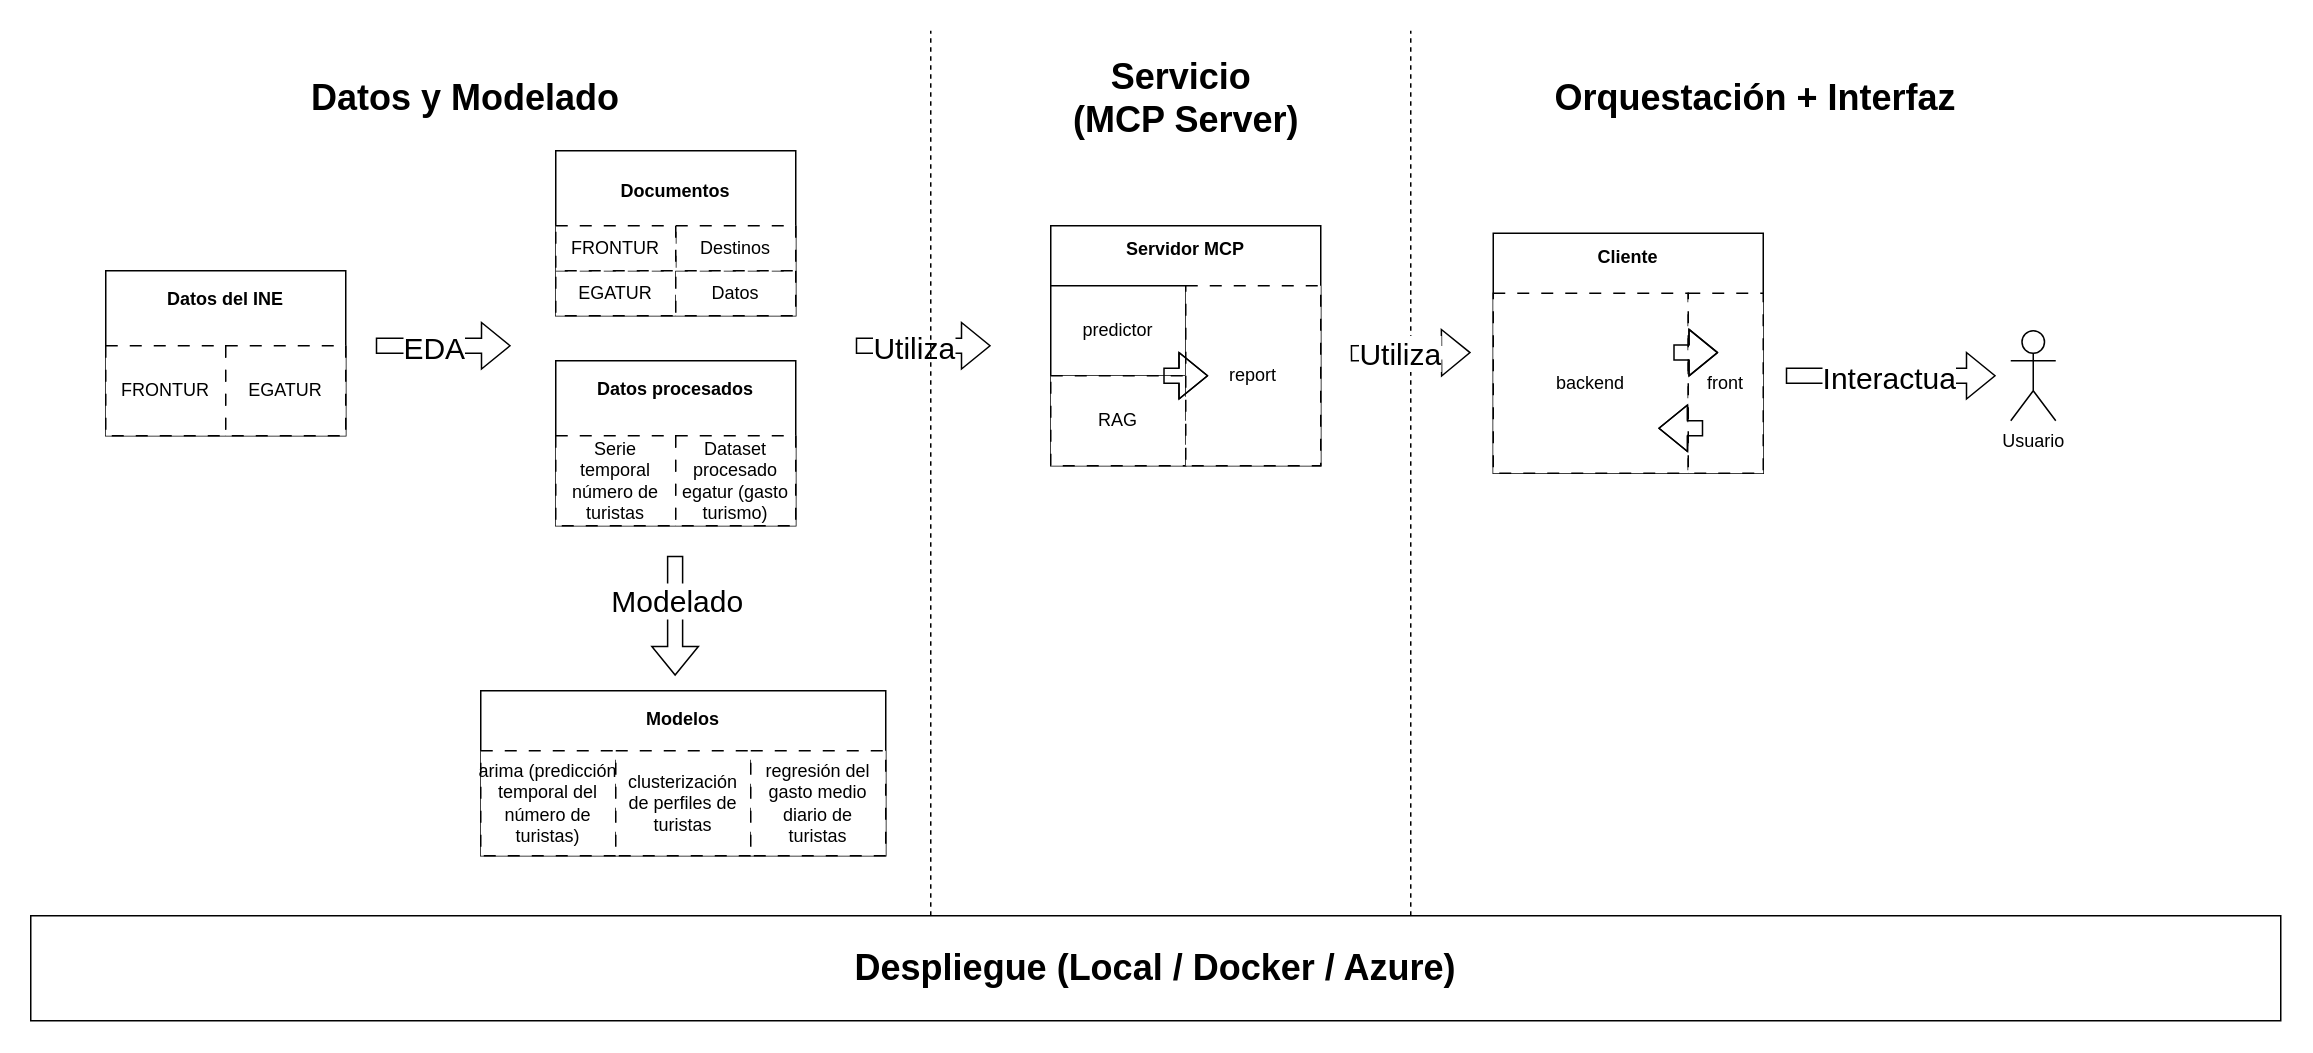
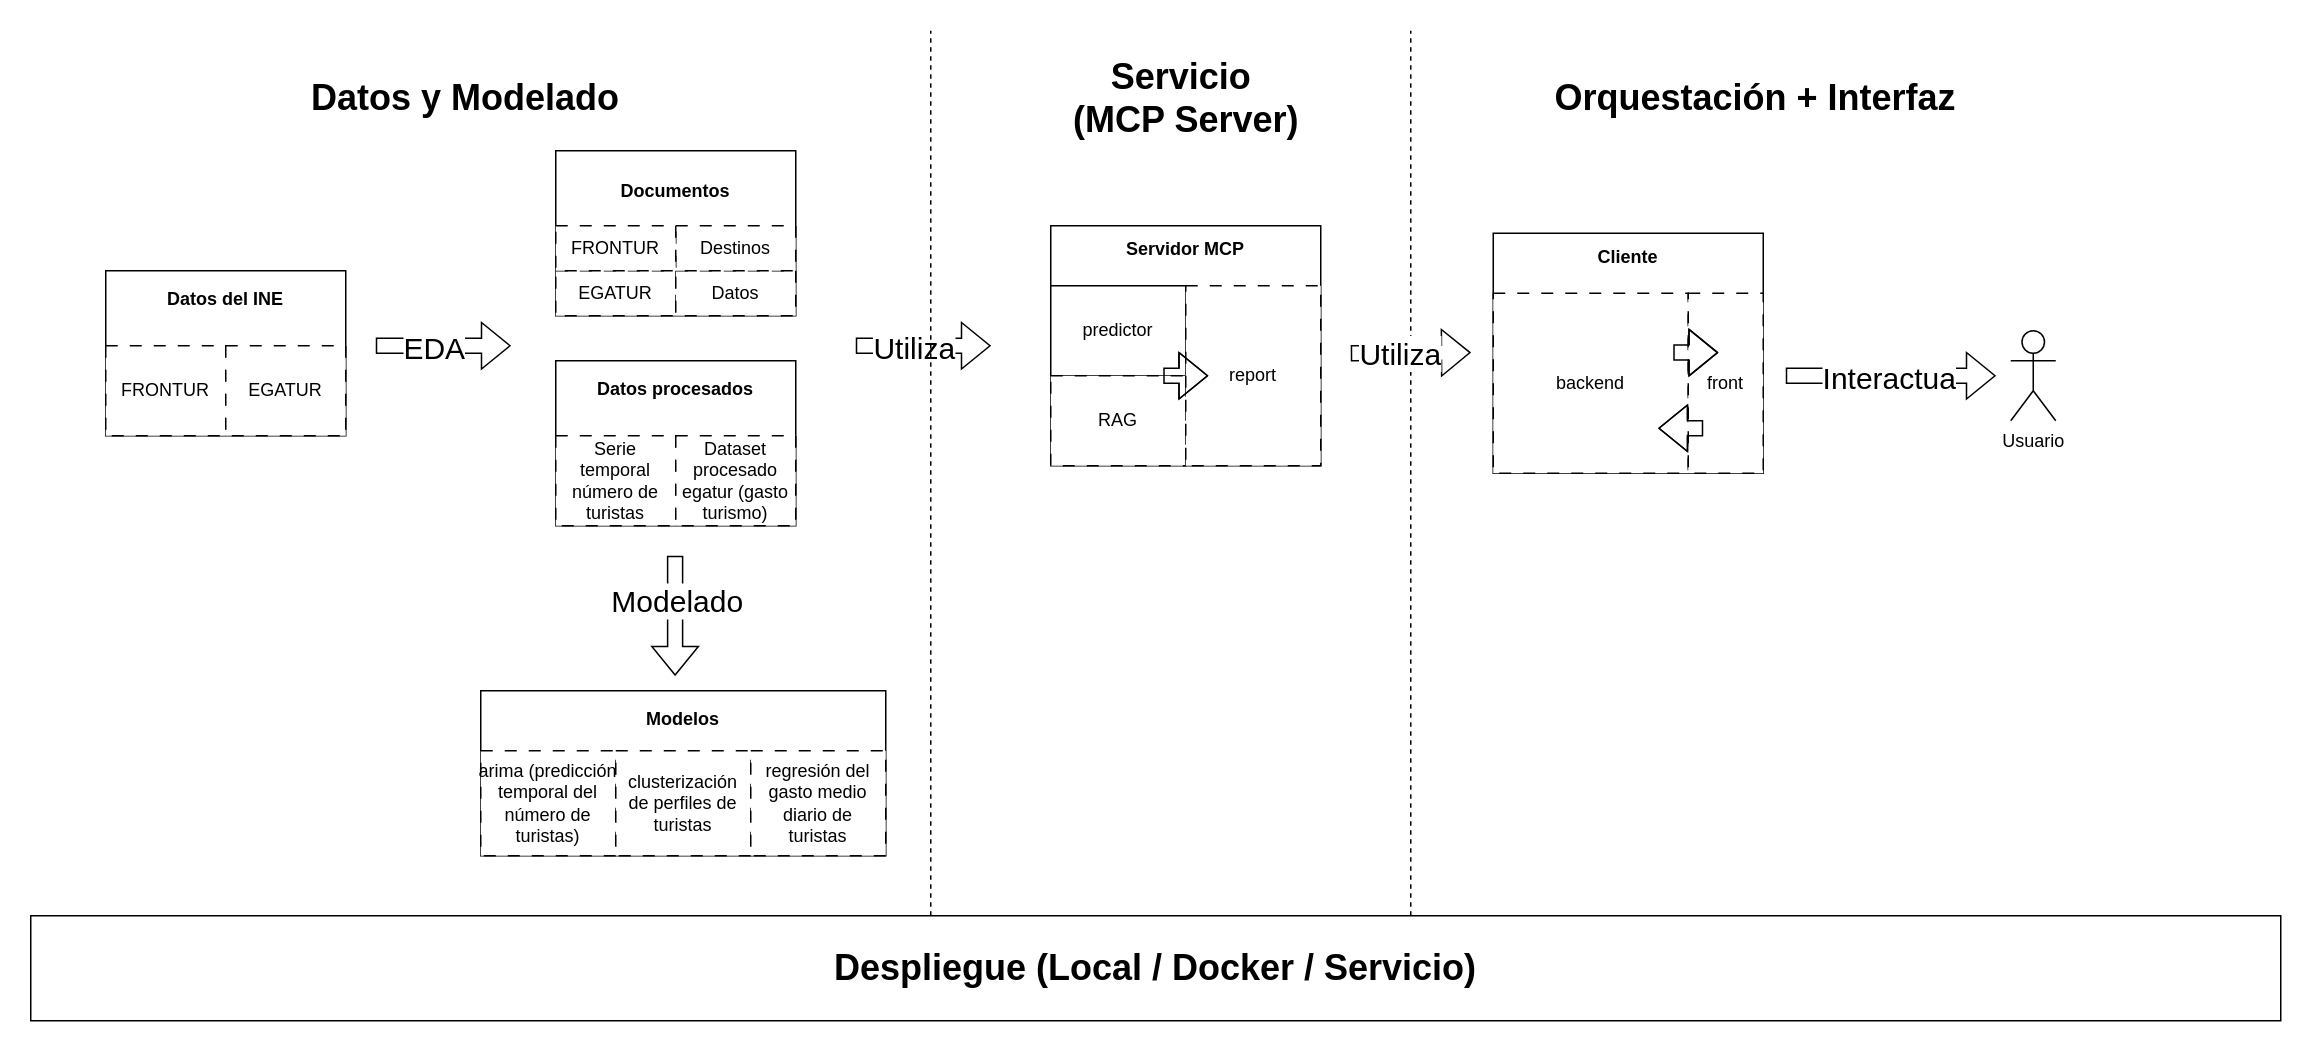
- <mxCell id="49" value="&lt;font style=&quot;font-size: 24px;&quot;&gt;&lt;strong data-end=&quot;1058&quot; data-start=&quot;1027&quot;&gt;Despliegue (Local / Docker / Azure)&lt;/strong&gt;&lt;/font&gt;" style="rounded=0;whiteSpace=wrap;html=1;" vertex="1" parent="1"><mxGeometry y="610" width="1500" height="70" as="geometry" x="20" /></mxCell>
+ <mxCell id="49" value="&lt;font style=&quot;font-size: 24px;&quot;&gt;&lt;strong data-end=&quot;1058&quot; data-start=&quot;1027&quot;&gt;Despliegue (Local / Docker / Servicio)&lt;/strong&gt;&lt;/font&gt;" style="rounded=0;whiteSpace=wrap;html=1;" vertex="1" parent="1"><mxGeometry y="610" width="1500" height="70" as="geometry" x="20" /></mxCell>
